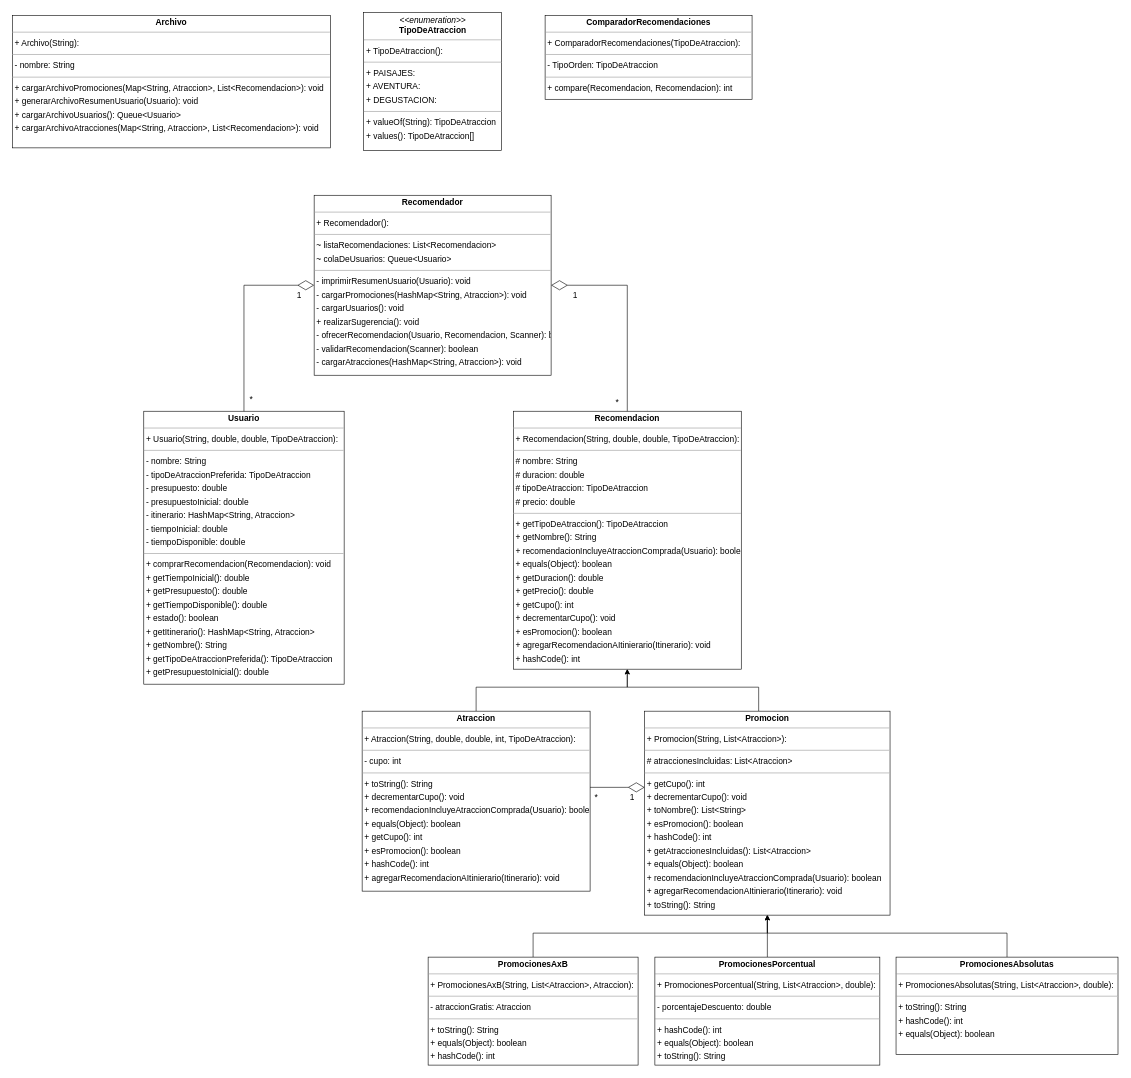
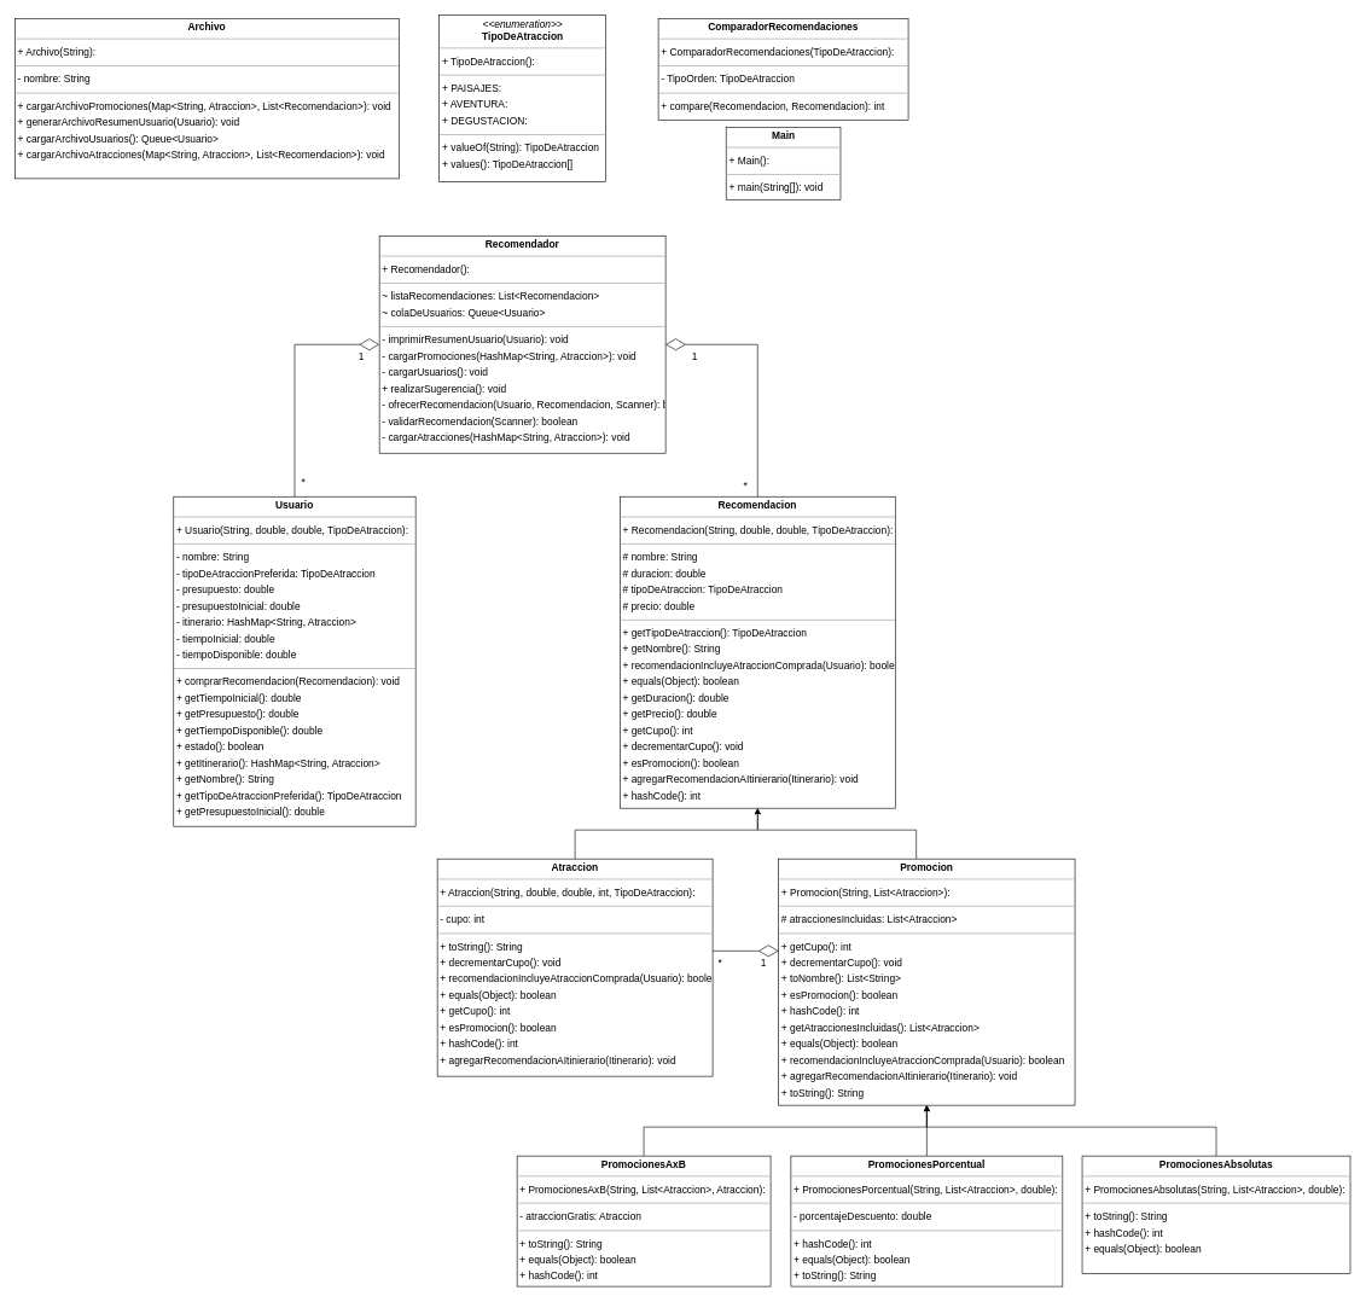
+ <mxCell id="6" value="&lt;p style=&quot;margin:0px;margin-top:4px;text-align:center;&quot;&gt;&lt;b&gt;Main&lt;/b&gt;&lt;/p&gt;&lt;hr size=&quot;1&quot;/&gt;&lt;p style=&quot;margin:0 0 0 4px;line-height:1.6;&quot;&gt;+ Main(): &lt;/p&gt;&lt;hr size=&quot;1&quot;/&gt;&lt;p style=&quot;margin:0 0 0 4px;line-height:1.6;&quot;&gt;+ main(String[]): void&lt;/p&gt;" style="verticalAlign=top;align=left;overflow=fill;fontSize=14;fontFamily=Helvetica;html=1;rounded=0;shadow=0;comic=0;labelBackgroundColor=none;strokeWidth=1;" parent="1" vertex="1"><mxGeometry x="1001.5" y="175" width="158" height="100" as="geometry" /></mxCell>
